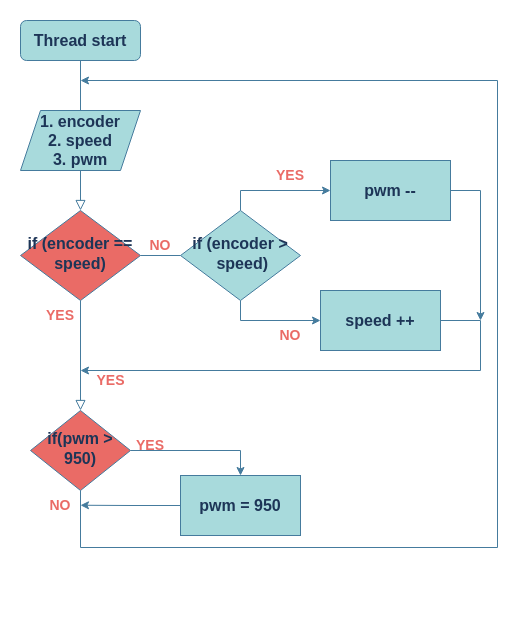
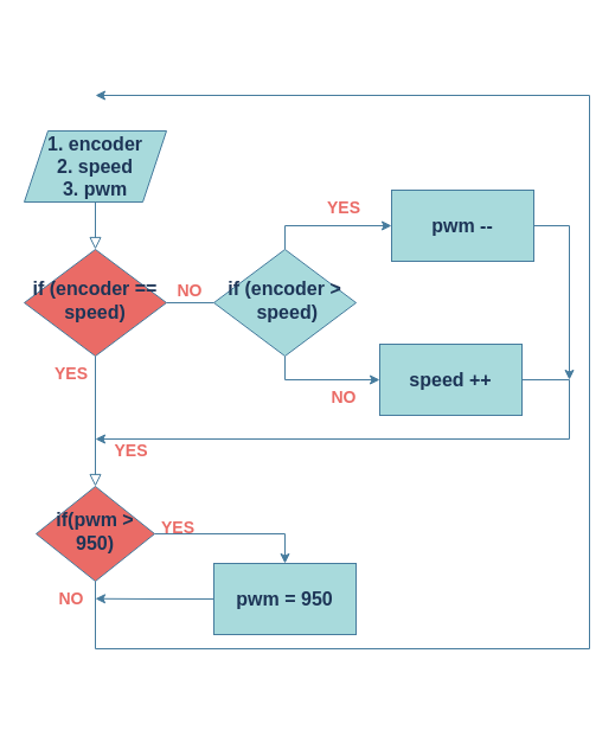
- <mxCell id="3" value="Thread start" style="rounded=1;whiteSpace=wrap;html=1;fontSize=16;glass=0;strokeWidth=1;shadow=0;fillColor=#A8DADC;strokeColor=#457B9D;fontColor=#1D3557;fontStyle=1" parent="1" vertex="1"><mxGeometry x="20" y="20" width="120" height="40" as="geometry" /></mxCell>
- <mxCell id="9" value="" style="rounded=0;html=1;jettySize=auto;orthogonalLoop=1;fontSize=11;endArrow=none;endFill=0;endSize=8;strokeWidth=1;shadow=0;labelBackgroundColor=none;edgeStyle=orthogonalEdgeStyle;strokeColor=#457B9D;fontColor=#1D3557;" parent="1" source="3" target="8" edge="1"><mxGeometry relative="1" as="geometry"><mxPoint x="80" y="70" as="sourcePoint" /><mxPoint x="80" y="220" as="targetPoint" /></mxGeometry></mxCell>
